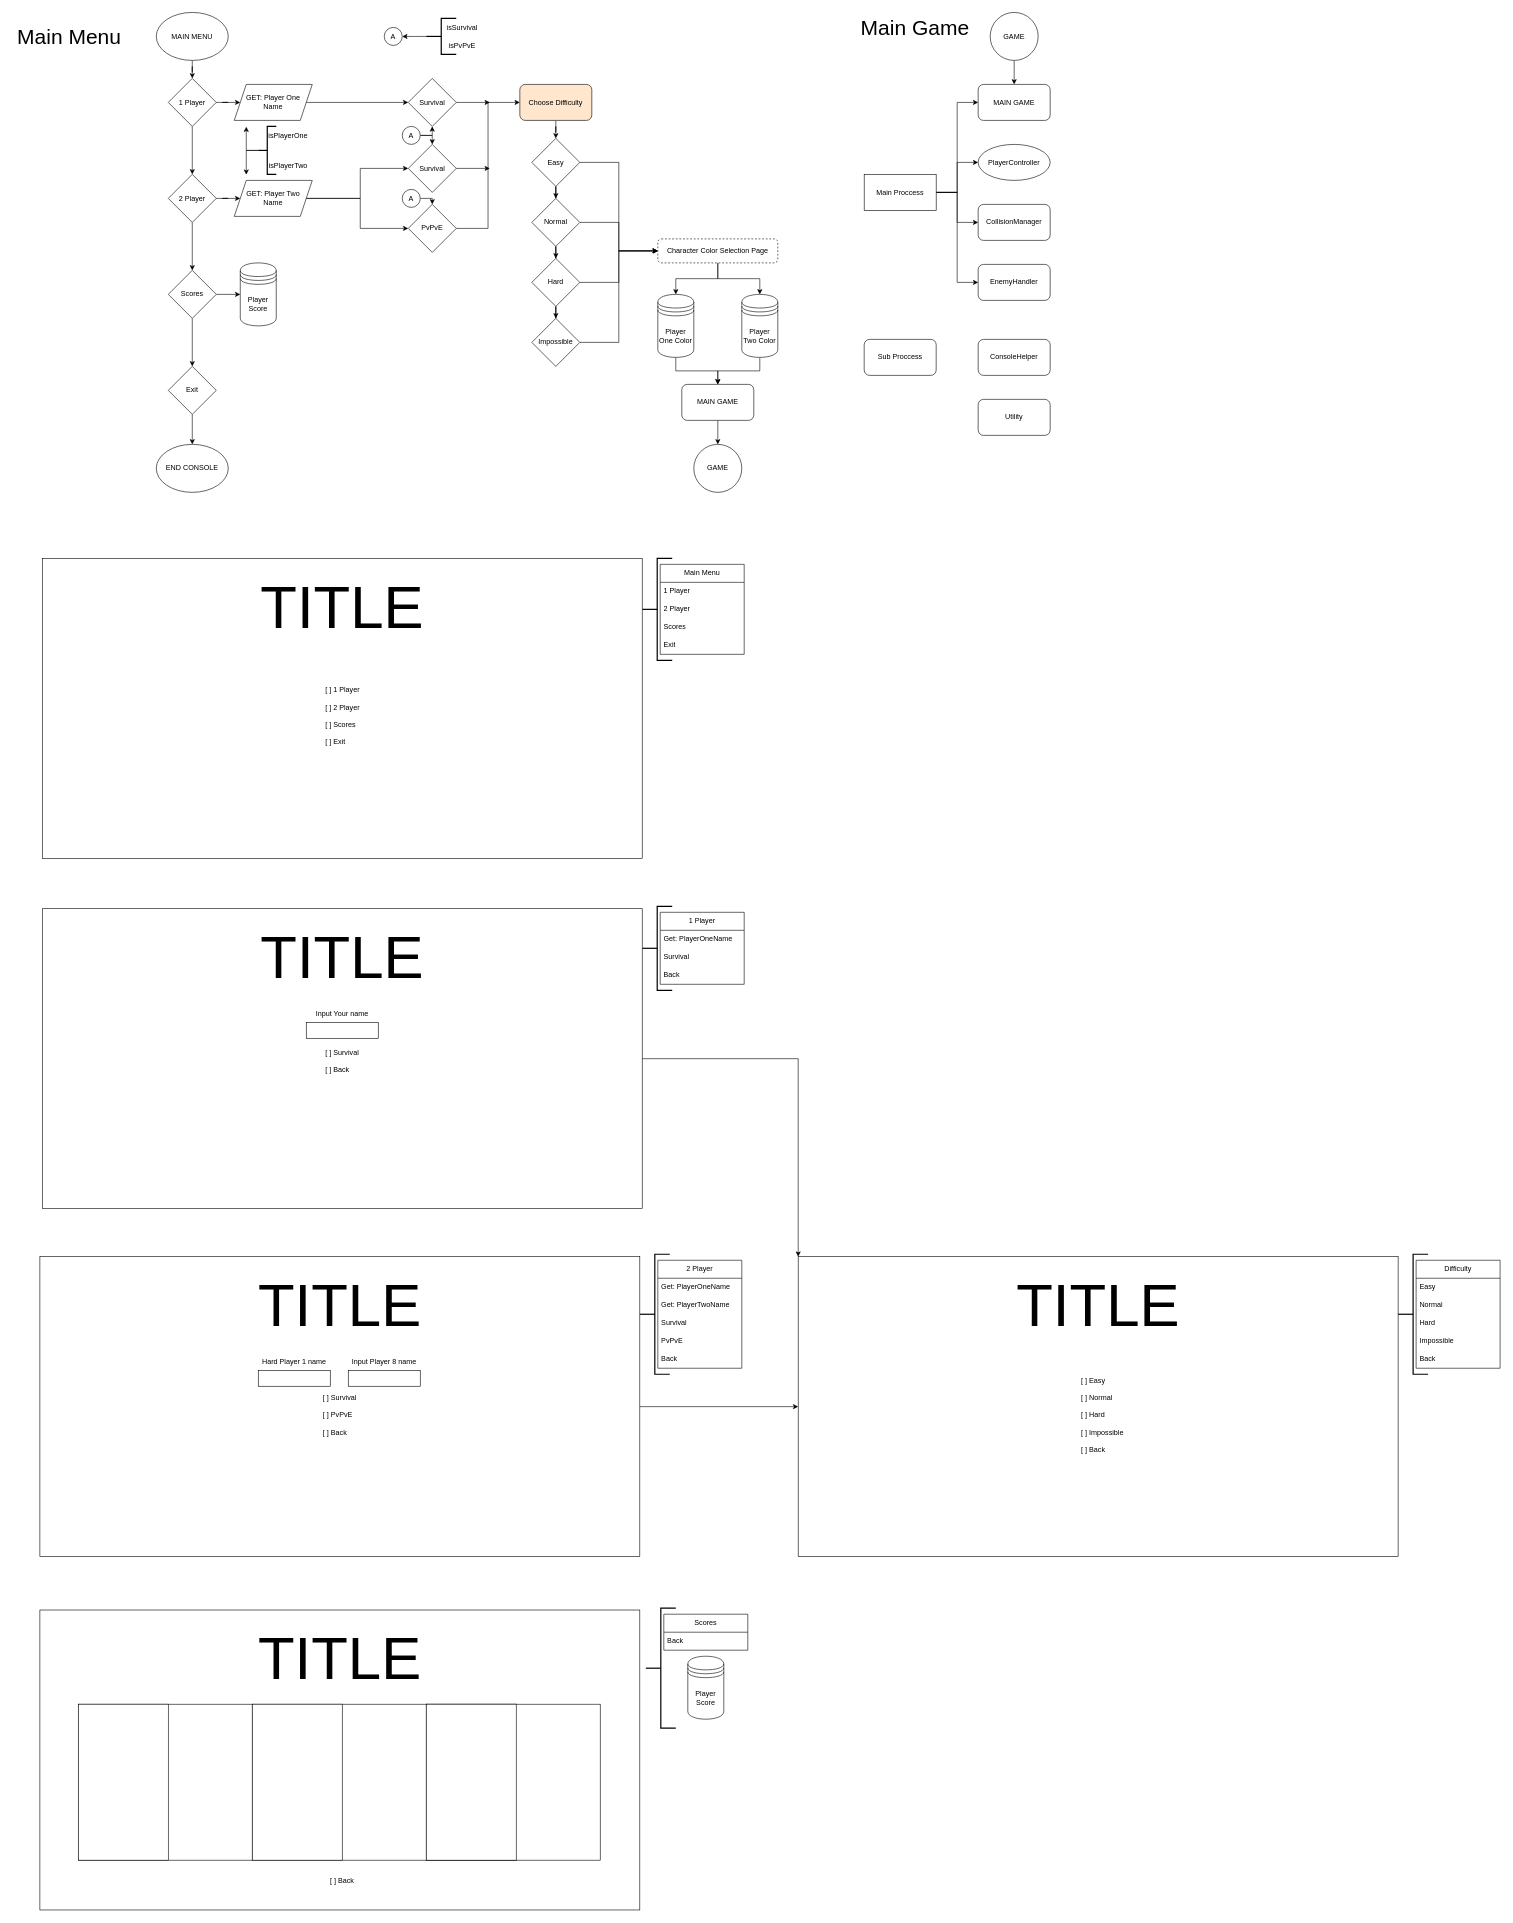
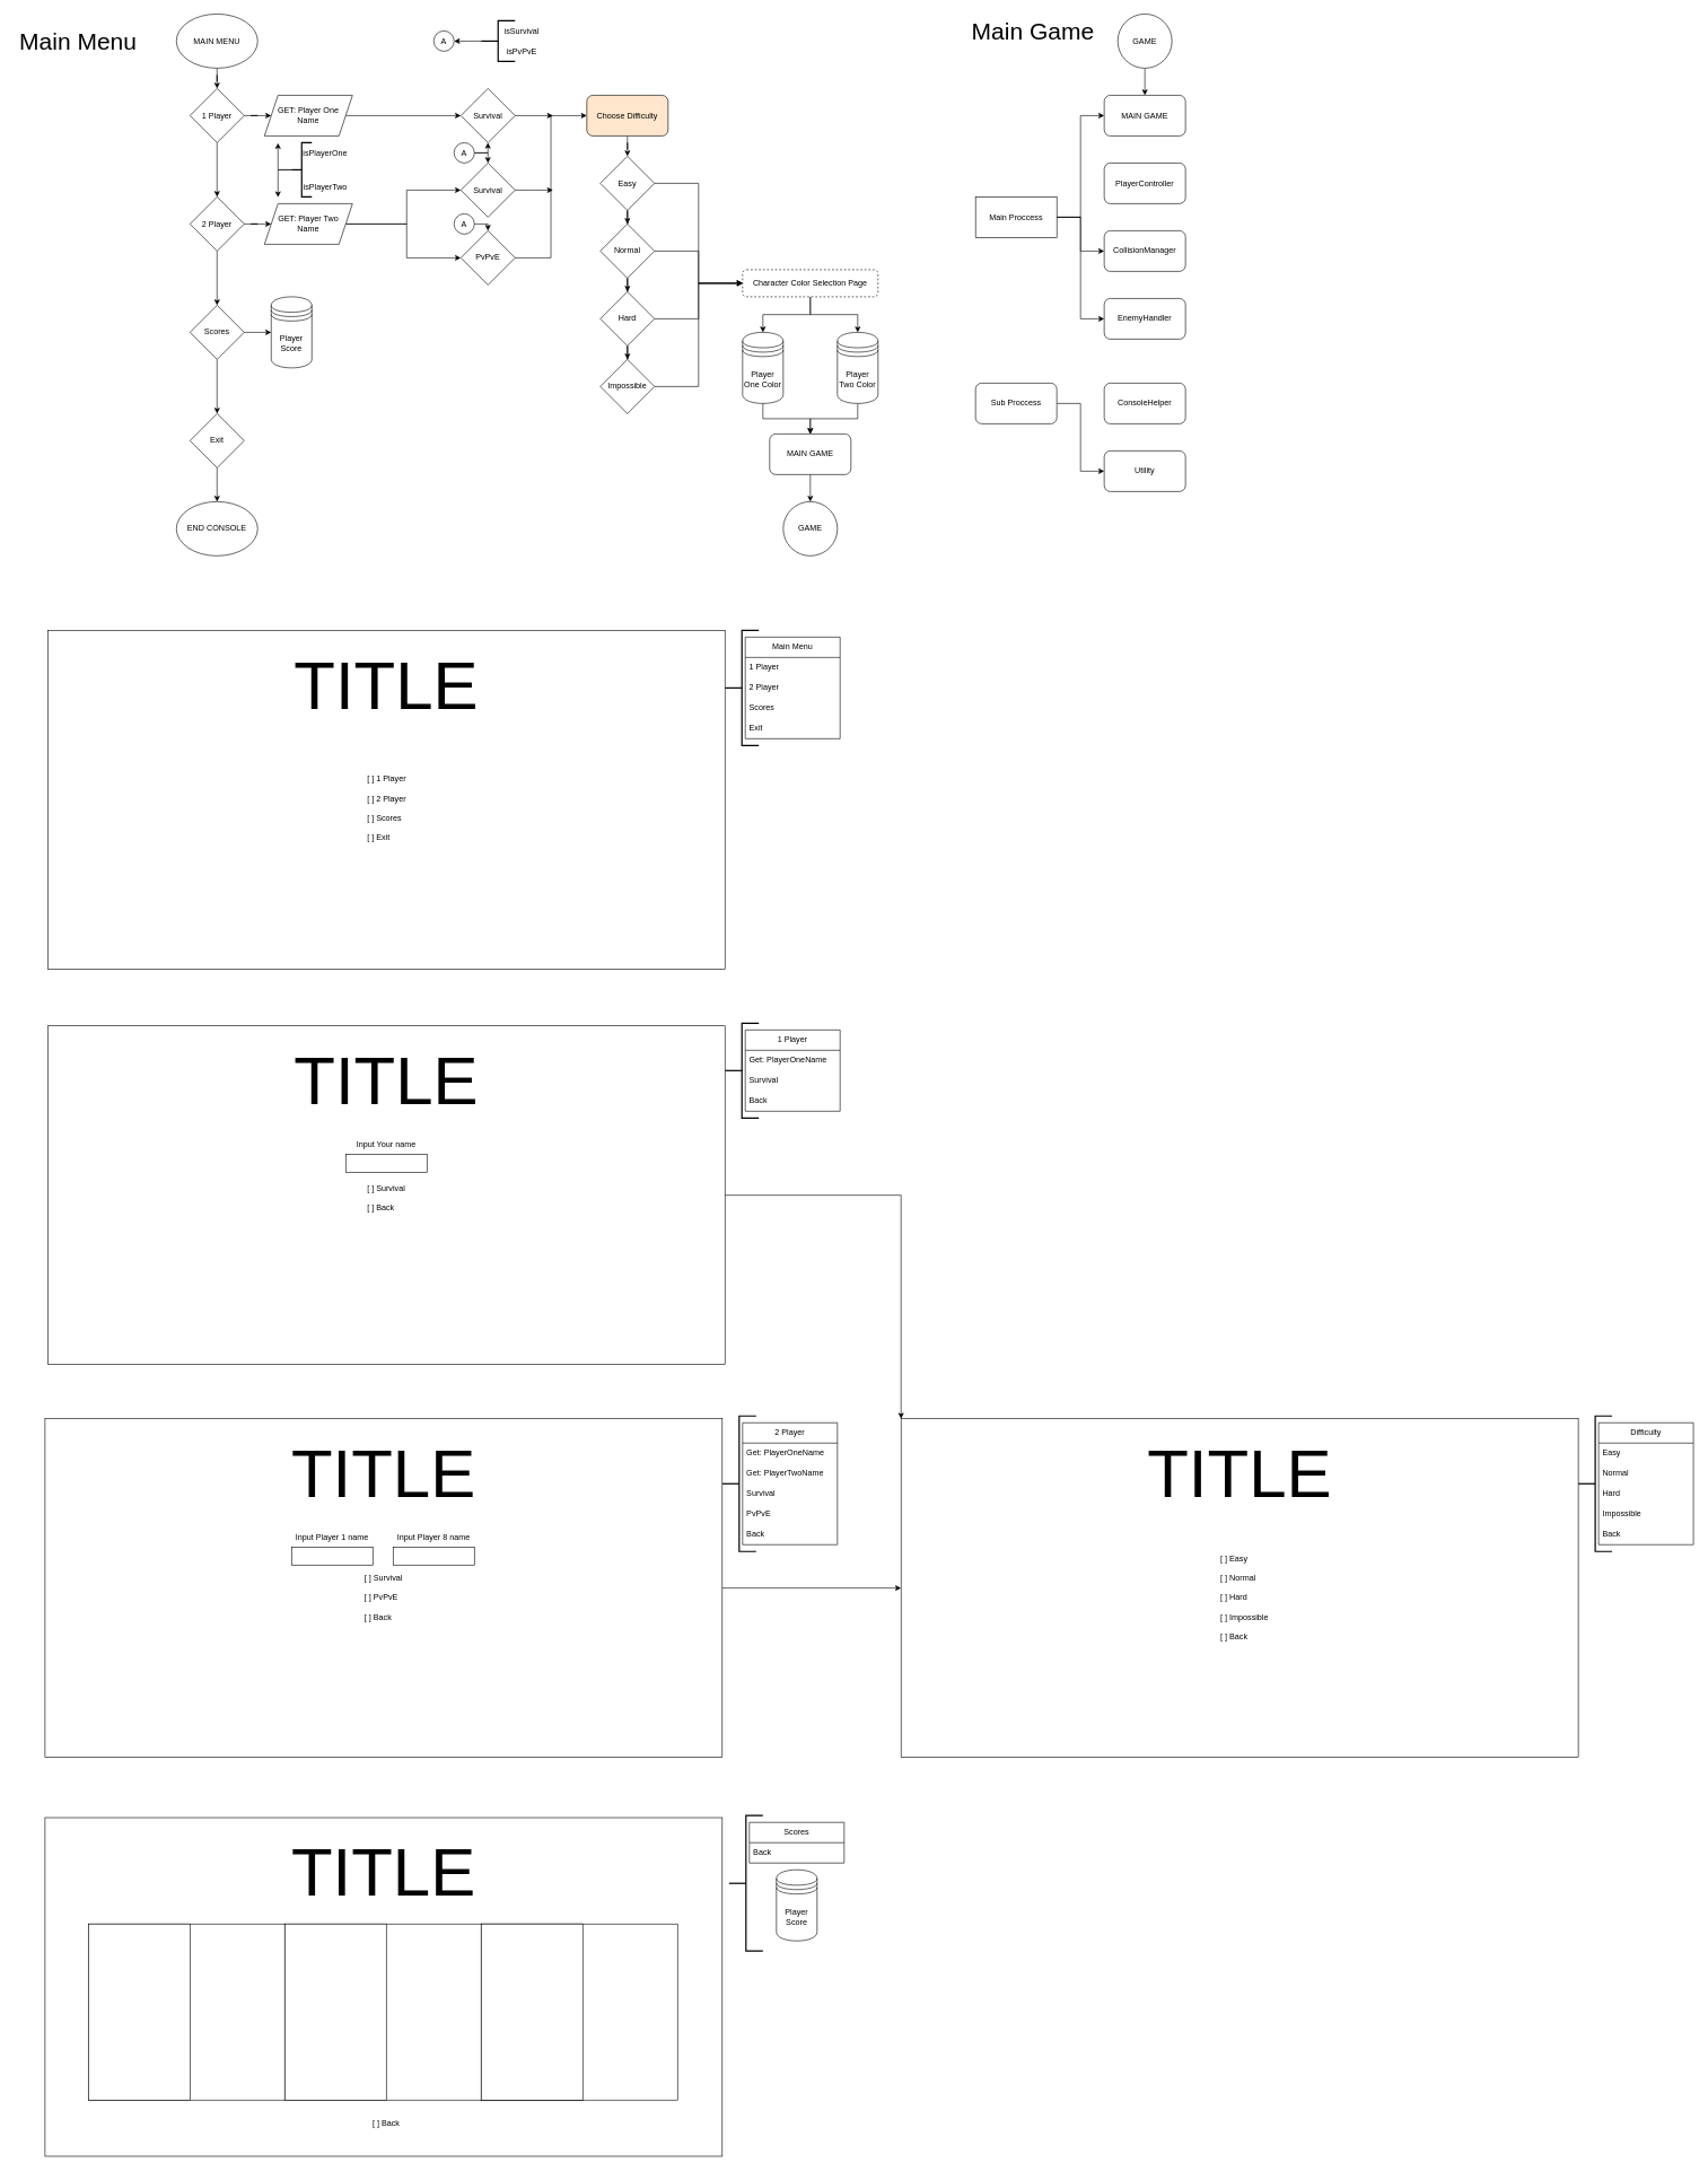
- <mxCell id="73" style="edgeStyle=orthogonalEdgeStyle;rounded=0;orthogonalLoop=1;jettySize=auto;html=1;exitX=1;exitY=0.5;exitDx=0;exitDy=0;entryX=0;entryY=0.5;entryDx=0;entryDy=0;" edge="1" parent="1" source="76" target="69"><mxGeometry relative="1" as="geometry" /></mxCell>
- <mxCell id="69" value="PlayerController" style="ellipse;whiteSpace=wrap;html=1;" vertex="1" parent="1"><mxGeometry x="1630" y="240" width="120" height="60" as="geometry" /></mxCell>
+ <mxCell id="69" value="PlayerController" style="rounded=1;whiteSpace=wrap;html=1;" vertex="1" parent="1"><mxGeometry x="1630" y="240" width="120" height="60" as="geometry" /></mxCell>
+ <mxCell id="79" style="edgeStyle=orthogonalEdgeStyle;rounded=0;orthogonalLoop=1;jettySize=auto;html=1;exitX=1;exitY=0.5;exitDx=0;exitDy=0;entryX=0;entryY=0.5;entryDx=0;entryDy=0;" edge="1" parent="1" source="80" target="82"><mxGeometry relative="1" as="geometry" /></mxCell>
- <mxCell id="115" value="Hard Player 1 name" style="text;html=1;align=center;verticalAlign=middle;whiteSpace=wrap;rounded=0;" vertex="1" parent="1"><mxGeometry x="435" y="2254" width="110" height="30" as="geometry" /></mxCell>
+ <mxCell id="115" value="Input Player 1 name" style="text;html=1;align=center;verticalAlign=middle;whiteSpace=wrap;rounded=0;" vertex="1" parent="1"><mxGeometry x="435" y="2254" width="110" height="30" as="geometry" /></mxCell>
